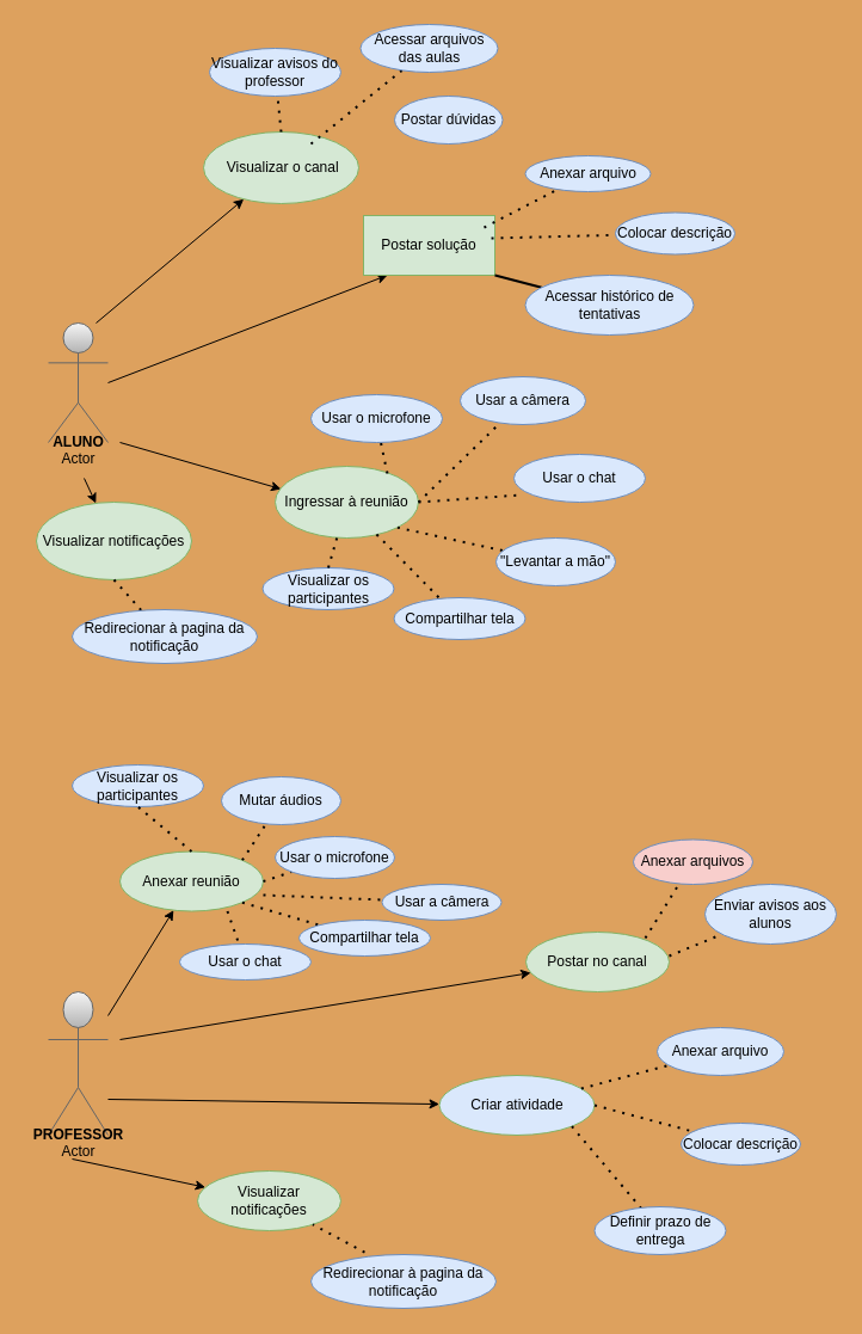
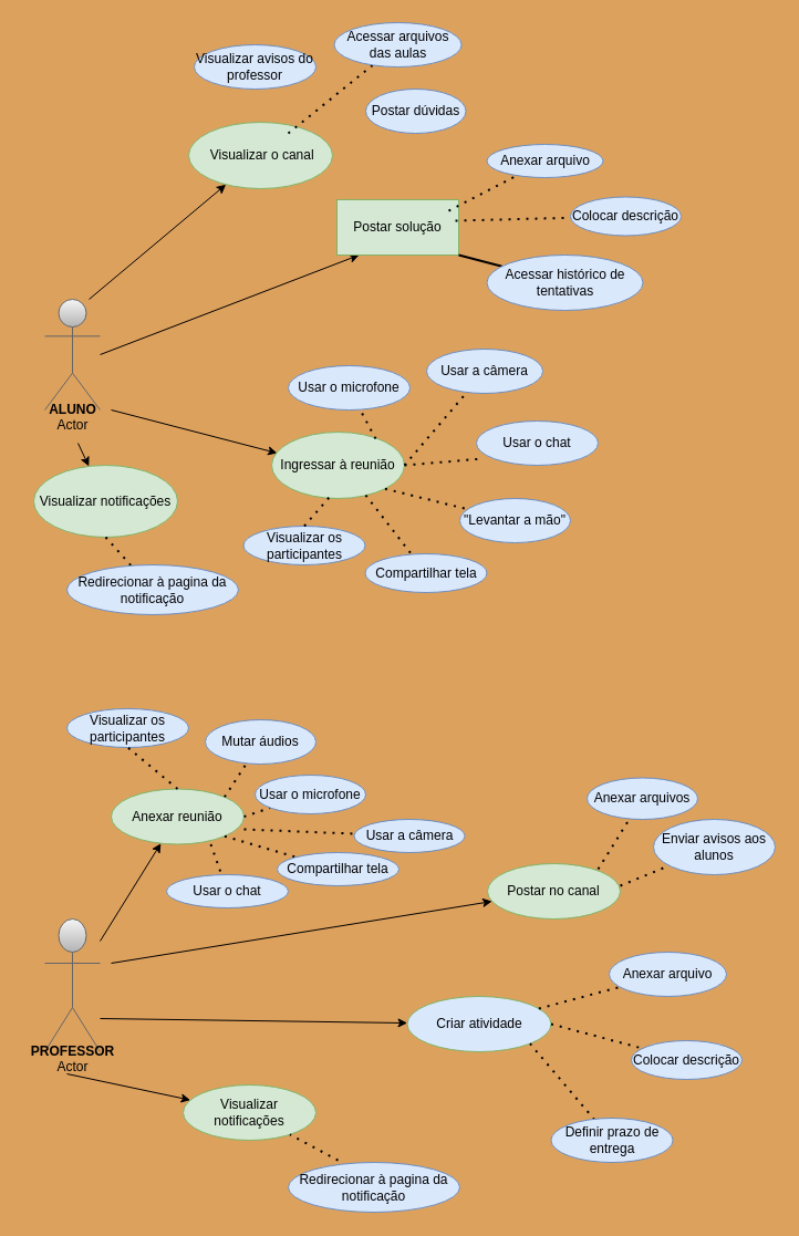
- <mxCell id="49" value="" style="endArrow=none;dashed=1;html=1;dashPattern=1 3;strokeWidth=2;rounded=0;exitX=0.5;exitY=0;exitDx=0;exitDy=0;" parent="1" target="50" edge="1" source="45"><mxGeometry width="50" height="50" relative="1" as="geometry"><mxPoint x="175" y="60" as="sourcePoint" /><mxPoint x="200" y="20" as="targetPoint" /></mxGeometry></mxCell>
- <mxCell id="7" value="Ingressar à reunião" style="ellipse;whiteSpace=wrap;html=1;fillColor=#d5e8d4;strokeColor=#82b366;" parent="1" vertex="1"><mxGeometry x="230" y="390" width="120" height="60" as="geometry" /></mxCell>
+ <mxCell id="7" value="Ingressar à reunião" style="ellipse;whiteSpace=wrap;html=1;fillColor=#d5e8d4;strokeColor=#82b366;" parent="1" vertex="1"><mxGeometry x="245" y="390" width="120" height="60" as="geometry" /></mxCell>
- <mxCell id="55" value="Anexar arquivos" style="ellipse;whiteSpace=wrap;html=1;fillColor=#f8cecc;strokeColor=#6c8ebf;" parent="1" vertex="1"><mxGeometry x="530" y="702.5" width="100" height="37.5" as="geometry" /></mxCell>
+ <mxCell id="55" value="Anexar arquivos" style="ellipse;whiteSpace=wrap;html=1;fillColor=#dae8fc;strokeColor=#6c8ebf;" parent="1" vertex="1"><mxGeometry x="530" y="702.5" width="100" height="37.5" as="geometry" /></mxCell>
